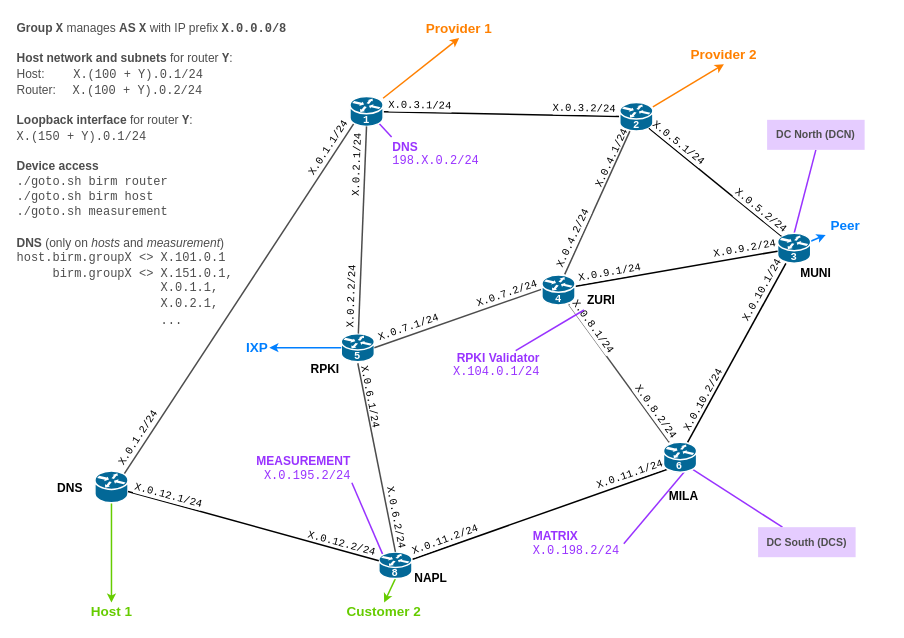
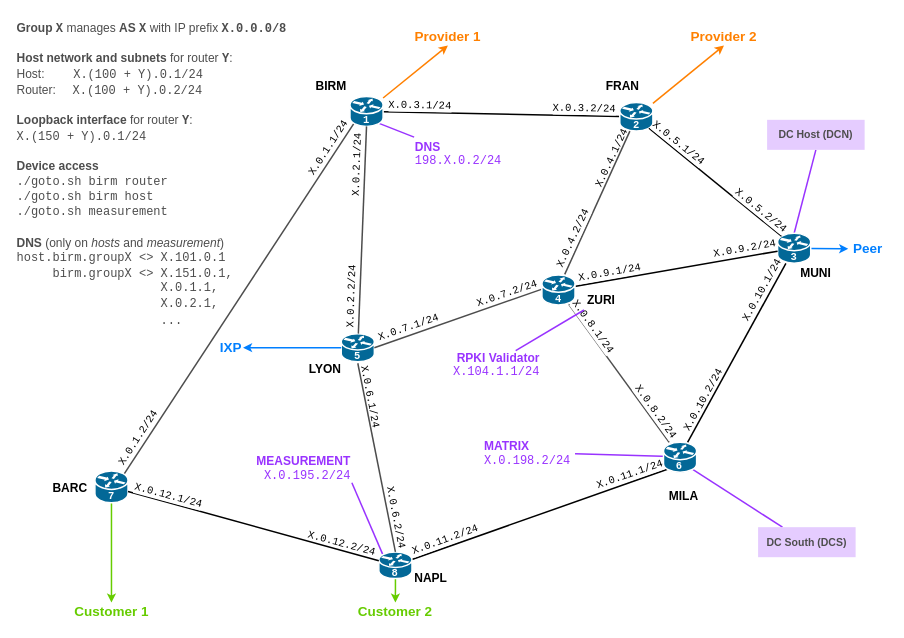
- <mxCell id="16" value="Provider 1" style="rounded=0;whiteSpace=wrap;html=1;fillColor=none;strokeColor=none;fontStyle=1;fontSize=18;fontColor=#FF8000;" parent="1" vertex="1"><mxGeometry x="559" y="25" width="105" height="25" as="geometry" /></mxCell>
+ <mxCell id="16" value="Provider 1" style="rounded=0;whiteSpace=wrap;html=1;fillColor=none;strokeColor=none;fontStyle=1;fontSize=18;fontColor=#FF8000;" parent="1" vertex="1"><mxGeometry x="544" y="35" width="105" height="25" as="geometry" /></mxCell>
- <mxCell id="30" value="Provider 2" style="rounded=0;whiteSpace=wrap;html=1;fillColor=none;strokeColor=none;fontStyle=1;fontSize=18;fontColor=#FF8000;" parent="1" vertex="1"><mxGeometry x="912" y="60" width="105" height="25" as="geometry" /></mxCell>
+ <mxCell id="30" value="Provider 2" style="rounded=0;whiteSpace=wrap;html=1;fillColor=none;strokeColor=none;fontStyle=1;fontSize=18;fontColor=#FF8000;" parent="1" vertex="1"><mxGeometry x="912" y="35" width="105" height="25" as="geometry" /></mxCell>
+ <mxCell id="22" value="&lt;font size=&quot;1&quot; style=&quot;&quot;&gt;&lt;b style=&quot;font-size: 16px;&quot;&gt;BIRM&lt;/b&gt;&lt;/font&gt;" style="rounded=0;whiteSpace=wrap;html=1;strokeColor=none;fillColor=none;" parent="1" vertex="1"><mxGeometry x="416" y="100.25" width="50" height="27.5" as="geometry" /></mxCell>
+ <mxCell id="21" value="&lt;font size=&quot;1&quot; style=&quot;&quot;&gt;&lt;b style=&quot;font-size: 16px;&quot;&gt;FRAN&lt;/b&gt;&lt;/font&gt;" style="rounded=0;whiteSpace=wrap;html=1;strokeColor=none;fillColor=none;" parent="1" vertex="1"><mxGeometry x="802" y="100.25" width="55.45" height="27.5" as="geometry" /></mxCell>
- <mxCell id="35" value="DC North (DCN)" style="rounded=0;whiteSpace=wrap;html=1;fontFamily=Helvetica;fontSize=14;fontColor=#4D4D4D;fillColor=#E5CCFF;fontStyle=1;strokeColor=none;" parent="1" vertex="1"><mxGeometry x="1022.02" y="159" width="130" height="40" as="geometry" /></mxCell>
+ <mxCell id="35" value="DC Host (DCN)" style="rounded=0;whiteSpace=wrap;html=1;fontFamily=Helvetica;fontSize=14;fontColor=#4D4D4D;fillColor=#E5CCFF;fontStyle=1;strokeColor=none;" parent="1" vertex="1"><mxGeometry x="1022.02" y="159" width="130" height="40" as="geometry" /></mxCell>
- <mxCell id="27" value="&lt;div style=&quot;&quot;&gt;&lt;b style=&quot;font-size: 16px; background-color: initial;&quot;&gt;&lt;font color=&quot;#9933ff&quot;&gt;DNS&lt;/font&gt;&lt;/b&gt;&lt;/div&gt;&lt;font style=&quot;&quot; size=&quot;1&quot; color=&quot;#9933ff&quot;&gt;&lt;div style=&quot;&quot;&gt;&lt;span style=&quot;font-family: &amp;quot;Courier New&amp;quot;; font-size: 16px; background-color: initial;&quot;&gt;198.X.0.2/24&lt;/span&gt;&lt;/div&gt;&lt;/font&gt;" style="rounded=0;whiteSpace=wrap;html=1;strokeColor=none;fillColor=none;align=left;" parent="1" vertex="1"><mxGeometry x="521.49" y="182.06" width="142.58" height="45.88" as="geometry" /></mxCell>
+ <mxCell id="27" value="&lt;div style=&quot;&quot;&gt;&lt;b style=&quot;font-size: 16px; background-color: initial;&quot;&gt;&lt;font color=&quot;#9933ff&quot;&gt;DNS&lt;/font&gt;&lt;/b&gt;&lt;/div&gt;&lt;font style=&quot;&quot; size=&quot;1&quot; color=&quot;#9933ff&quot;&gt;&lt;div style=&quot;&quot;&gt;&lt;span style=&quot;font-family: &amp;quot;Courier New&amp;quot;; font-size: 16px; background-color: initial;&quot;&gt;198.X.0.2/24&lt;/span&gt;&lt;/div&gt;&lt;/font&gt;" style="rounded=0;whiteSpace=wrap;html=1;strokeColor=none;fillColor=none;align=left;" parent="1" vertex="1"><mxGeometry x="551.49" y="182.06" width="142.58" height="45.88" as="geometry" /></mxCell>
- <mxCell id="33" value="Peer" style="rounded=0;whiteSpace=wrap;html=1;fillColor=none;strokeColor=none;fontStyle=1;fontSize=18;fontColor=#007FFF;" parent="1" vertex="1"><mxGeometry x="1100.15" y="288.75" width="52.5" height="25" as="geometry" /></mxCell>
+ <mxCell id="33" value="Peer" style="rounded=0;whiteSpace=wrap;html=1;fillColor=none;strokeColor=none;fontStyle=1;fontSize=18;fontColor=#007FFF;" parent="1" vertex="1"><mxGeometry x="1130.15" y="318.75" width="52.5" height="25" as="geometry" /></mxCell>
- <mxCell id="89" value="IXP" style="rounded=0;whiteSpace=wrap;html=1;fillColor=none;strokeColor=none;fontStyle=1;fontSize=18;fontColor=#007FFF;align=left;" parent="1" vertex="1"><mxGeometry x="326" y="450.25" width="32.5" height="25" as="geometry" /></mxCell>
+ <mxCell id="89" value="IXP" style="rounded=0;whiteSpace=wrap;html=1;fillColor=none;strokeColor=none;fontStyle=1;fontSize=18;fontColor=#007FFF;align=left;" parent="1" vertex="1"><mxGeometry x="291" y="450.25" width="32.5" height="25" as="geometry" /></mxCell>
- <mxCell id="94" value="&lt;div&gt;&lt;b style=&quot;font-size: 16px&quot;&gt;&lt;font color=&quot;#9933ff&quot;&gt;RPKI Validator&lt;/font&gt;&lt;/b&gt;&lt;/div&gt;&lt;font color=&quot;#9933ff&quot; size=&quot;1&quot;&gt;&lt;div&gt;&lt;span style=&quot;font-family: &amp;quot;courier new&amp;quot; ; font-size: 16px&quot;&gt;X.104.0.1/24&lt;/span&gt;&lt;/div&gt;&lt;/font&gt;" style="rounded=0;whiteSpace=wrap;html=1;strokeColor=none;fillColor=none;align=right;" parent="1" vertex="1"><mxGeometry x="586" y="466.75" width="134.51" height="37.75" as="geometry" /></mxCell>
+ <mxCell id="94" value="&lt;div&gt;&lt;b style=&quot;font-size: 16px&quot;&gt;&lt;font color=&quot;#9933ff&quot;&gt;RPKI Validator&lt;/font&gt;&lt;/b&gt;&lt;/div&gt;&lt;font color=&quot;#9933ff&quot; size=&quot;1&quot;&gt;&lt;div&gt;&lt;span style=&quot;font-family: &amp;quot;courier new&amp;quot; ; font-size: 16px&quot;&gt;X.104.1.1/24&lt;/span&gt;&lt;/div&gt;&lt;/font&gt;" style="rounded=0;whiteSpace=wrap;html=1;strokeColor=none;fillColor=none;align=right;" parent="1" vertex="1"><mxGeometry x="586" y="466.75" width="134.51" height="37.75" as="geometry" /></mxCell>
- <mxCell id="23" value="&lt;span style=&quot;font-size: 16px;&quot;&gt;&lt;b&gt;RPKI&lt;/b&gt;&lt;/span&gt;" style="rounded=0;whiteSpace=wrap;html=1;strokeColor=none;fillColor=none;" parent="1" vertex="1"><mxGeometry x="406" y="477" width="54.15" height="27.5" as="geometry" /></mxCell>
+ <mxCell id="23" value="&lt;span style=&quot;font-size: 16px;&quot;&gt;&lt;b&gt;LYON&lt;/b&gt;&lt;/span&gt;" style="rounded=0;whiteSpace=wrap;html=1;strokeColor=none;fillColor=none;" parent="1" vertex="1"><mxGeometry x="406" y="477" width="54.15" height="27.5" as="geometry" /></mxCell>
- <mxCell id="86" value="&lt;font size=&quot;1&quot; style=&quot;&quot;&gt;&lt;b style=&quot;font-size: 16px;&quot;&gt;DNS&lt;/b&gt;&lt;/font&gt;" style="rounded=0;whiteSpace=wrap;html=1;strokeColor=none;fillColor=none;" parent="1" vertex="1"><mxGeometry x="66" y="636.25" width="54.15" height="25" as="geometry" /></mxCell>
+ <mxCell id="86" value="&lt;font size=&quot;1&quot; style=&quot;&quot;&gt;&lt;b style=&quot;font-size: 16px;&quot;&gt;BARC&lt;/b&gt;&lt;/font&gt;" style="rounded=0;whiteSpace=wrap;html=1;strokeColor=none;fillColor=none;" parent="1" vertex="1"><mxGeometry x="66" y="636.25" width="54.15" height="25" as="geometry" /></mxCell>
+ <mxCell id="40" value="&lt;b&gt;&lt;font color=&quot;#ffffff&quot;&gt;7&lt;/font&gt;&lt;/b&gt;" style="whiteSpace=wrap;html=1;aspect=fixed;fontFamily=Courier New;fontSize=14;fillColor=none;strokeColor=none;" parent="38" vertex="1"><mxGeometry x="12.07" y="23.5" width="20" height="20" as="geometry" /></mxCell>
- <mxCell id="36" value="&lt;div style=&quot;&quot;&gt;&lt;b style=&quot;font-size: 16px&quot;&gt;&lt;font color=&quot;#9933ff&quot;&gt;MATRIX&lt;/font&gt;&lt;/b&gt;&lt;/div&gt;&lt;font color=&quot;#9933ff&quot; size=&quot;1&quot;&gt;&lt;div style=&quot;&quot;&gt;&lt;span style=&quot;font-family: &amp;quot;courier new&amp;quot; ; font-size: 16px&quot;&gt;X.0.198.2/24&lt;/span&gt;&lt;/div&gt;&lt;/font&gt;" style="rounded=0;whiteSpace=wrap;html=1;strokeColor=none;fillColor=none;align=left;" parent="1" vertex="1"><mxGeometry x="708.42" y="701.12" width="122.58" height="45.88" as="geometry" /></mxCell>
+ <mxCell id="36" value="&lt;div style=&quot;&quot;&gt;&lt;b style=&quot;font-size: 16px&quot;&gt;&lt;font color=&quot;#9933ff&quot;&gt;MATRIX&lt;/font&gt;&lt;/b&gt;&lt;/div&gt;&lt;font color=&quot;#9933ff&quot; size=&quot;1&quot;&gt;&lt;div style=&quot;&quot;&gt;&lt;span style=&quot;font-family: &amp;quot;courier new&amp;quot; ; font-size: 16px&quot;&gt;X.0.198.2/24&lt;/span&gt;&lt;/div&gt;&lt;/font&gt;" style="rounded=0;whiteSpace=wrap;html=1;strokeColor=none;fillColor=none;align=left;" parent="1" vertex="1"><mxGeometry x="643.42" y="581.12" width="122.58" height="45.88" as="geometry" /></mxCell>
- <mxCell id="31" value="Host 1" style="rounded=0;whiteSpace=wrap;html=1;fillColor=none;strokeColor=none;fontStyle=1;fontSize=18;fontColor=#66CC00;" parent="1" vertex="1"><mxGeometry x="95.58" y="802.5" width="105" height="25" as="geometry" /></mxCell>
+ <mxCell id="31" value="Customer 1" style="rounded=0;whiteSpace=wrap;html=1;fillColor=none;strokeColor=none;fontStyle=1;fontSize=18;fontColor=#66CC00;" parent="1" vertex="1"><mxGeometry x="95.58" y="802.5" width="105" height="25" as="geometry" /></mxCell>
- <mxCell id="32" value="Customer 2" style="rounded=0;whiteSpace=wrap;html=1;fillColor=none;strokeColor=none;fontStyle=1;fontSize=18;fontColor=#66CC00;" parent="1" vertex="1"><mxGeometry x="459.07" y="802.5" width="105" height="25" as="geometry" /></mxCell>
+ <mxCell id="32" value="Customer 2" style="rounded=0;whiteSpace=wrap;html=1;fillColor=none;strokeColor=none;fontStyle=1;fontSize=18;fontColor=#66CC00;" parent="1" vertex="1"><mxGeometry x="474.07" y="802.5" width="105" height="25" as="geometry" /></mxCell>
